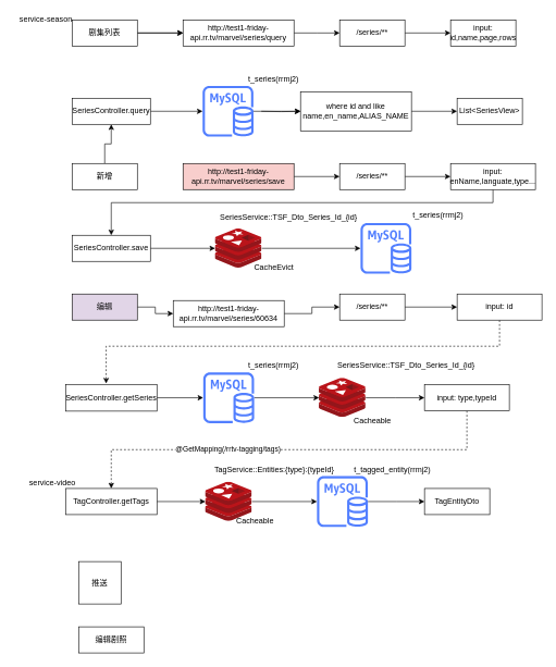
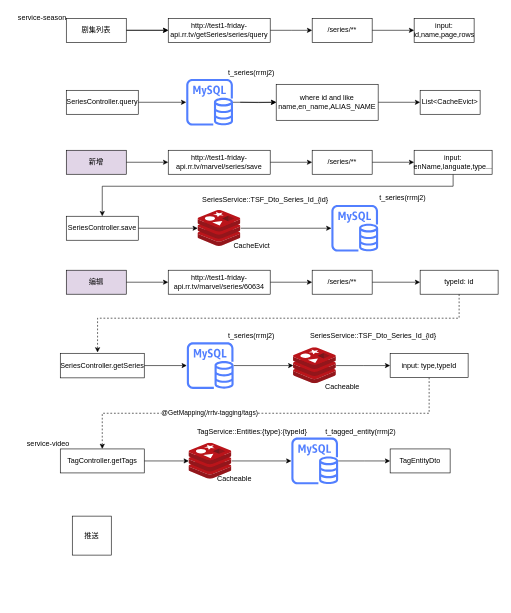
- <mxCell id="11" value="http://test1-friday-api.rr.tv/marvel/series/query" style="rounded=0;whiteSpace=wrap;html=1;" vertex="1" parent="1"><mxGeometry x="280" y="30" width="170" height="40" as="geometry" /></mxCell>
+ <mxCell id="11" value="http://test1-friday-api.rr.tv/getSeries/series/query" style="rounded=0;whiteSpace=wrap;html=1;" vertex="1" parent="1"><mxGeometry x="280" y="30" width="170" height="40" as="geometry" /></mxCell>
- <mxCell id="67" value="List&amp;lt;SeriesView&amp;gt;" style="rounded=0;whiteSpace=wrap;html=1;" vertex="1" parent="1"><mxGeometry x="700" y="150" width="100" height="40" as="geometry" /></mxCell>
+ <mxCell id="67" value="List&amp;lt;CacheEvict&amp;gt;" style="rounded=0;whiteSpace=wrap;html=1;" vertex="1" parent="1"><mxGeometry x="700" y="150" width="100" height="40" as="geometry" /></mxCell>
- <mxCell id="15" style="edgeStyle=orthogonalEdgeStyle;rounded=0;orthogonalLoop=1;jettySize=auto;html=1;" edge="1" parent="1" source="16" target="6"><mxGeometry relative="1" as="geometry" /></mxCell>
+ <mxCell id="15" style="edgeStyle=orthogonalEdgeStyle;rounded=0;orthogonalLoop=1;jettySize=auto;html=1;" edge="1" parent="1" source="16" target="18"><mxGeometry relative="1" as="geometry" /></mxCell>
- <mxCell id="16" value="新增" style="rounded=0;whiteSpace=wrap;html=1;" vertex="1" parent="1"><mxGeometry x="110" y="250" width="100" height="40" as="geometry" /></mxCell>
+ <mxCell id="16" value="新增" style="rounded=0;whiteSpace=wrap;html=1;fillColor=#e1d5e7;" vertex="1" parent="1"><mxGeometry x="110" y="250" width="100" height="40" as="geometry" /></mxCell>
- <mxCell id="18" value="http://test1-friday-api.rr.tv/marvel/series/save" style="rounded=0;whiteSpace=wrap;html=1;fillColor=#f8cecc;" vertex="1" parent="1"><mxGeometry x="280" y="250" width="170" height="40" as="geometry" /></mxCell>
+ <mxCell id="18" value="http://test1-friday-api.rr.tv/marvel/series/save" style="rounded=0;whiteSpace=wrap;html=1;" vertex="1" parent="1"><mxGeometry x="280" y="250" width="170" height="40" as="geometry" /></mxCell>
- <mxCell id="41" value="input: id" style="rounded=0;whiteSpace=wrap;html=1;" vertex="1" parent="1"><mxGeometry x="700" y="450" width="130" height="40" as="geometry" /></mxCell>
+ <mxCell id="41" value="typeId: id" style="rounded=0;whiteSpace=wrap;html=1;" vertex="1" parent="1"><mxGeometry x="700" y="450" width="130" height="40" as="geometry" /></mxCell>
- <mxCell id="37" value="http://test1-friday-api.rr.tv/marvel/series/60634" style="rounded=0;whiteSpace=wrap;html=1;" vertex="1" parent="1"><mxGeometry x="265" y="460" width="170" height="40" as="geometry" /></mxCell>
+ <mxCell id="37" value="http://test1-friday-api.rr.tv/marvel/series/60634" style="rounded=0;whiteSpace=wrap;html=1;" vertex="1" parent="1"><mxGeometry x="280" y="450" width="170" height="40" as="geometry" /></mxCell>
- <mxCell id="66" value="编辑剧照" style="rounded=0;whiteSpace=wrap;html=1;" vertex="1" parent="1"><mxGeometry x="120" y="960" width="100" height="40" as="geometry" /></mxCell>
